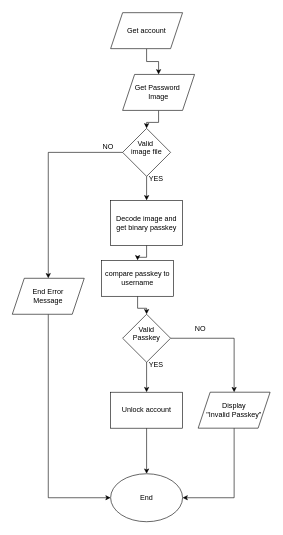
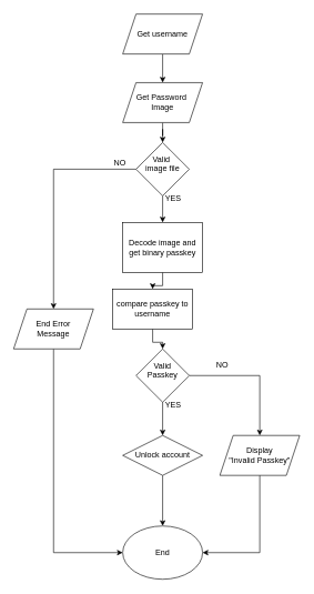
- <mxCell id="3" value="Get account" style="shape=parallelogram;perimeter=parallelogramPerimeter;whiteSpace=wrap;html=1;fixedSize=1;" vertex="1" parent="1"><mxGeometry x="184" y="20" width="120" height="60" as="geometry" /></mxCell>
+ <mxCell id="3" value="Get username" style="shape=parallelogram;perimeter=parallelogramPerimeter;whiteSpace=wrap;html=1;fixedSize=1;" vertex="1" parent="1"><mxGeometry x="184" y="20" width="120" height="60" as="geometry" /></mxCell>
- <mxCell id="13" value="&lt;div&gt;Get Password&amp;nbsp;&lt;/div&gt;&lt;div&gt;Image&lt;/div&gt;" style="shape=parallelogram;perimeter=parallelogramPerimeter;whiteSpace=wrap;html=1;fixedSize=1;" vertex="1" parent="1"><mxGeometry x="204" y="123" width="120" height="60" as="geometry" /></mxCell>
+ <mxCell id="13" value="&lt;div&gt;Get Password&amp;nbsp;&lt;/div&gt;&lt;div&gt;Image&lt;/div&gt;" style="shape=parallelogram;perimeter=parallelogramPerimeter;whiteSpace=wrap;html=1;fixedSize=1;" vertex="1" parent="1"><mxGeometry x="184" y="123" width="120" height="60" as="geometry" /></mxCell>
- <mxCell id="22" value="Unlock account" style="rounded=0;whiteSpace=wrap;html=1;" vertex="1" parent="1"><mxGeometry x="184" y="653" width="120" height="60" as="geometry" /></mxCell>
+ <mxCell id="22" value="Unlock account" style="rhombus;whiteSpace=wrap;html=1;" vertex="1" parent="1"><mxGeometry x="184" y="653" width="120" height="60" as="geometry" /></mxCell>
